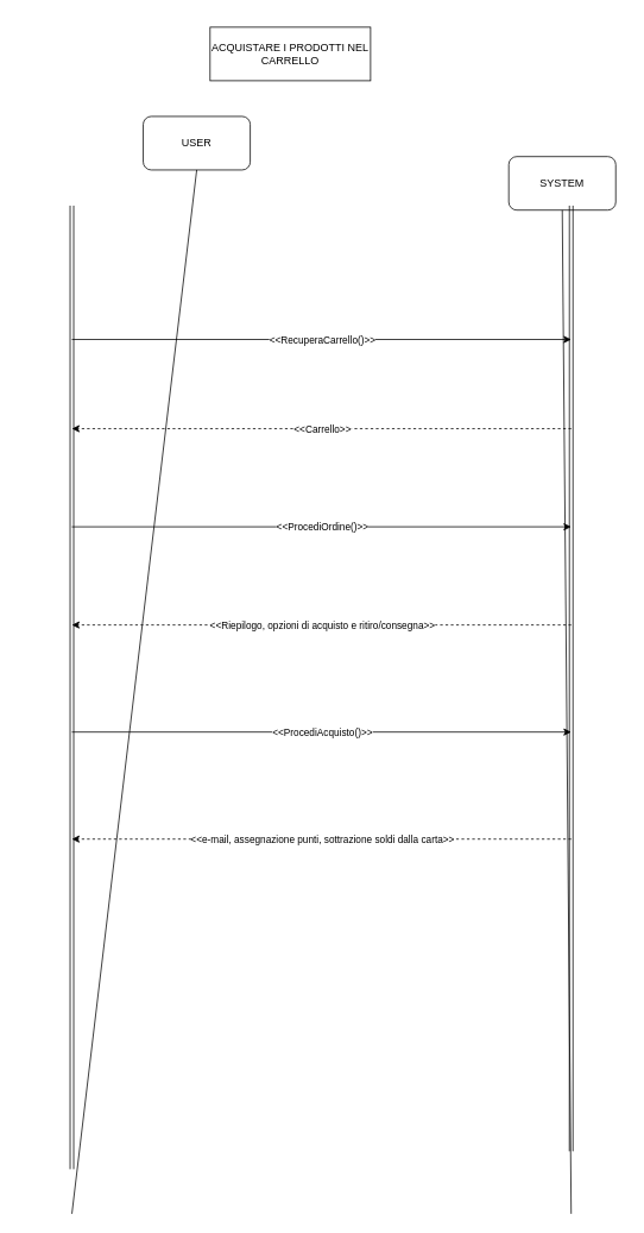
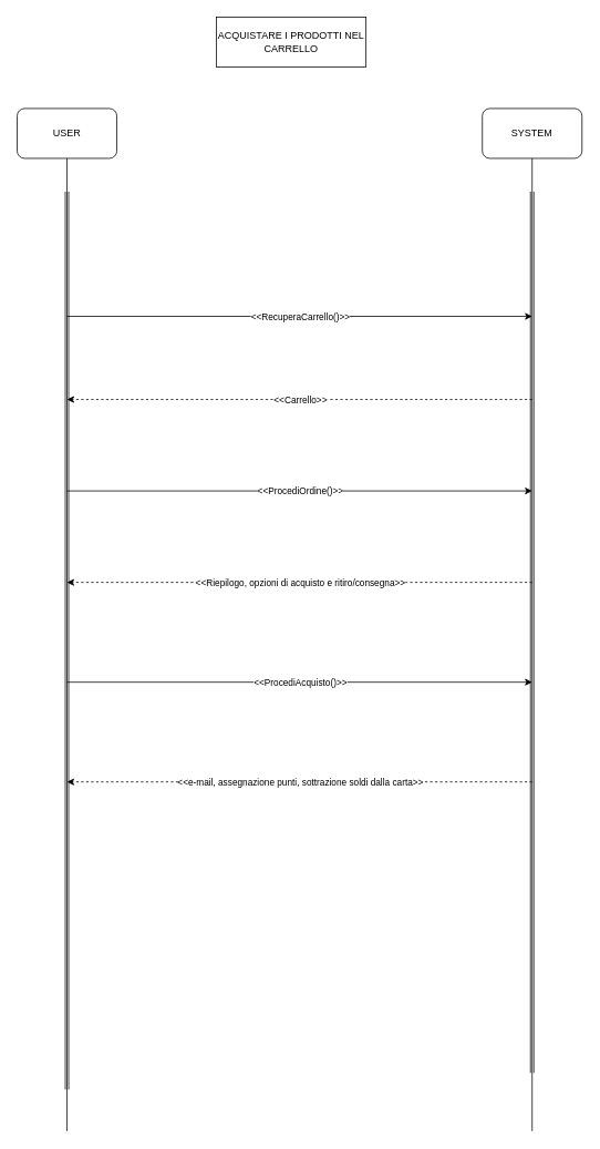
- <mxCell id="8" value="ACQUISTARE I PRODOTTI NEL CARRELLO" style="rounded=0;whiteSpace=wrap;html=1;" parent="1" vertex="1"><mxGeometry x="235" y="30" width="180" height="60" as="geometry" /></mxCell>
+ <mxCell id="8" value="ACQUISTARE I PRODOTTI NEL CARRELLO" style="rounded=0;whiteSpace=wrap;html=1;" parent="1" vertex="1"><mxGeometry x="260" y="20" width="180" height="60" as="geometry" /></mxCell>
- <mxCell id="2" value="USER" style="rounded=1;whiteSpace=wrap;html=1;" parent="1" vertex="1"><mxGeometry x="160" y="130" width="120" height="60" as="geometry" /></mxCell>
+ <mxCell id="2" value="USER" style="rounded=1;whiteSpace=wrap;html=1;" parent="1" vertex="1"><mxGeometry x="20" y="130" width="120" height="60" as="geometry" /></mxCell>
- <mxCell id="3" value="SYSTEM" style="rounded=1;whiteSpace=wrap;html=1;" parent="1" vertex="1"><mxGeometry x="570" y="175" width="120" height="60" as="geometry" /></mxCell>
+ <mxCell id="3" value="SYSTEM" style="rounded=1;whiteSpace=wrap;html=1;" parent="1" vertex="1"><mxGeometry x="580" y="130" width="120" height="60" as="geometry" /></mxCell>
